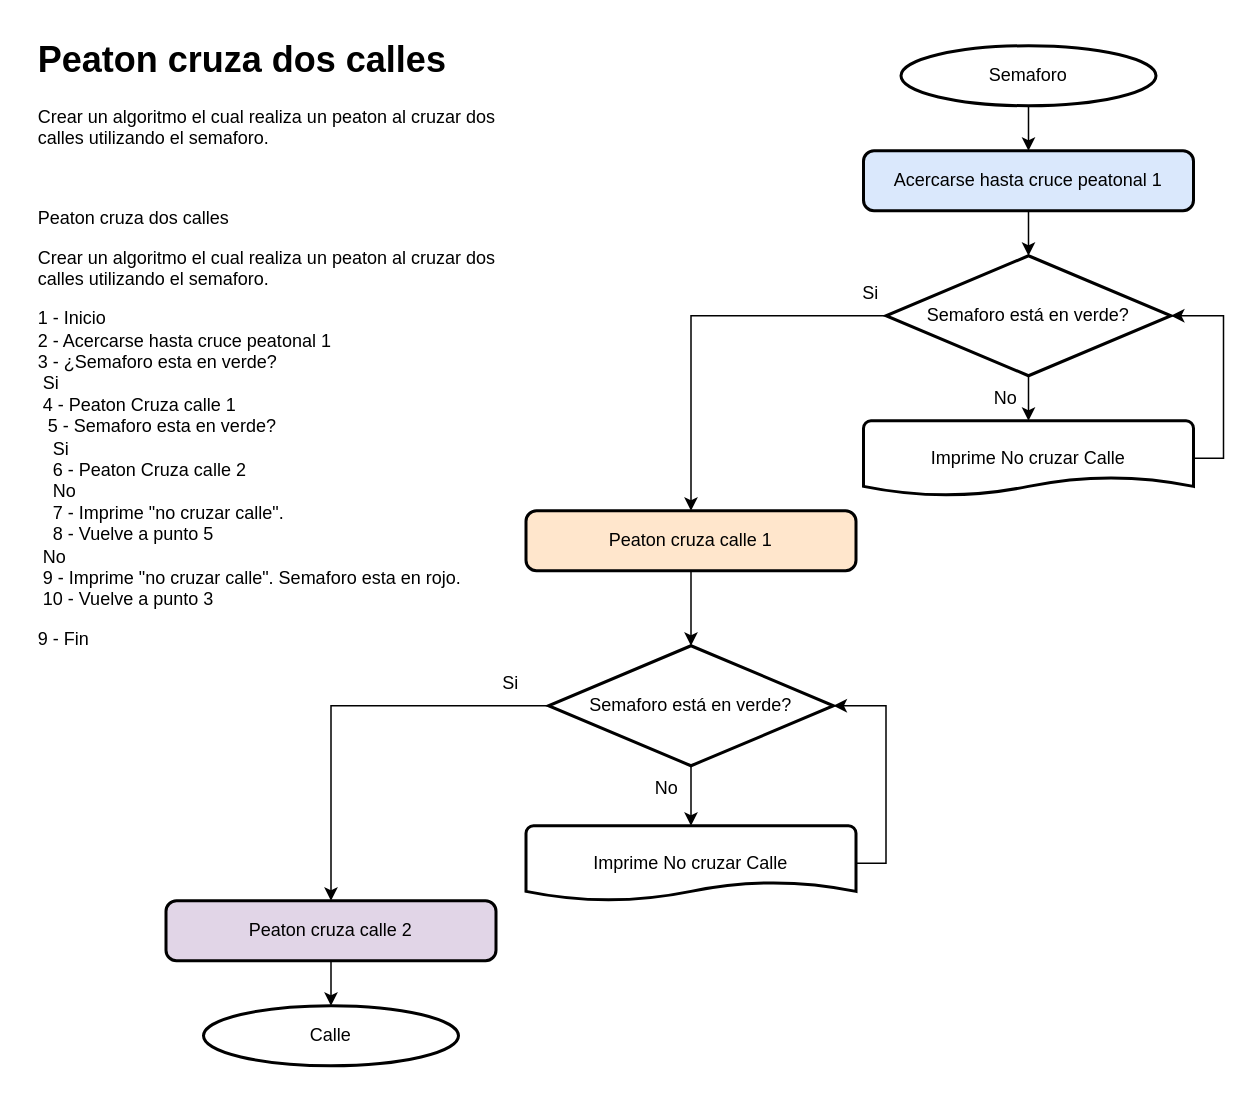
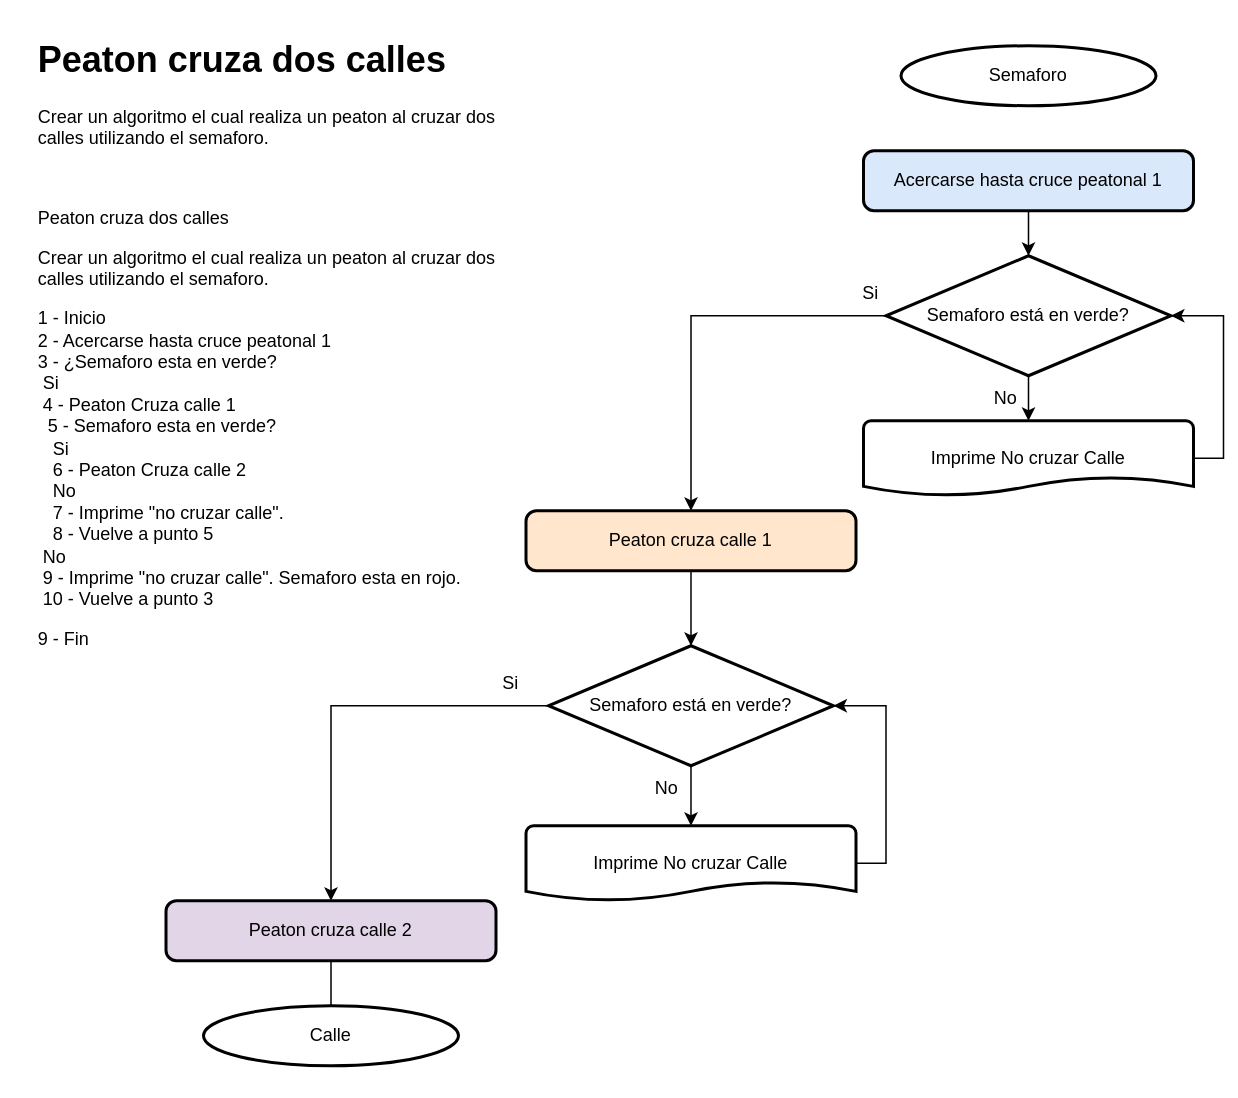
- <mxCell id="3" style="edgeStyle=orthogonalEdgeStyle;rounded=0;orthogonalLoop=1;jettySize=auto;html=1;entryX=0.5;entryY=0;entryDx=0;entryDy=0;" parent="1" source="4" target="6" edge="1"><mxGeometry relative="1" as="geometry" /></mxCell>
- <mxCell id="9" style="edgeStyle=orthogonalEdgeStyle;rounded=0;orthogonalLoop=1;jettySize=auto;html=1;entryX=0.5;entryY=0;entryDx=0;entryDy=0;entryPerimeter=0;" parent="1" source="10" target="22" edge="1"><mxGeometry relative="1" as="geometry" /></mxCell>
+ <mxCell id="9" style="edgeStyle=orthogonalEdgeStyle;rounded=0;orthogonalLoop=1;jettySize=auto;html=1;entryX=0.5;entryY=0;entryDx=0;entryDy=0;entryPerimeter=0;endArrow=none;" parent="1" source="10" target="22" edge="1"><mxGeometry relative="1" as="geometry" /></mxCell>
